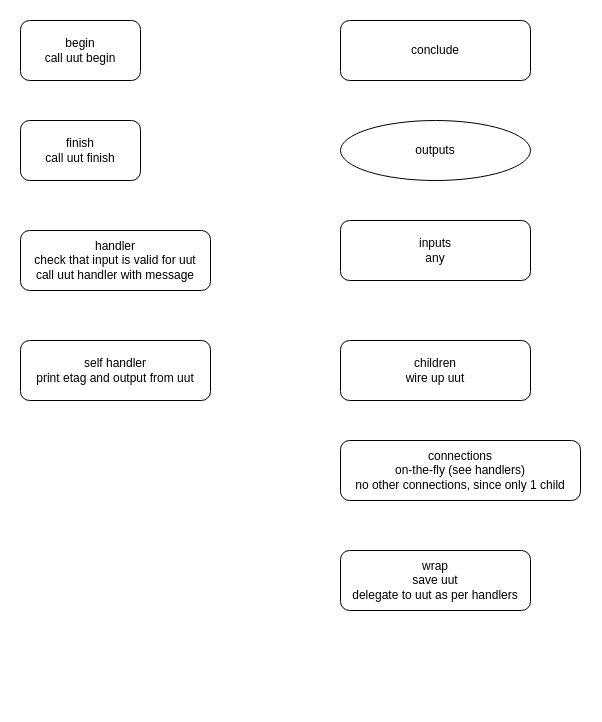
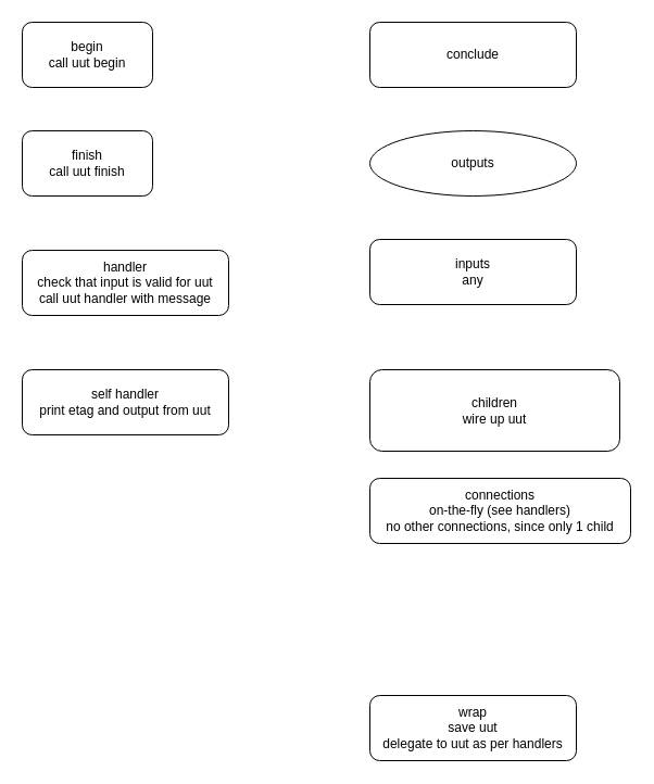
- <mxCell id="9" value="children&lt;br&gt;wire up uut" style="rounded=1;whiteSpace=wrap;html=1;" parent="1" vertex="1"><mxGeometry x="340" y="340" width="190" height="60" as="geometry" /></mxCell>
+ <mxCell id="9" value="children&lt;br&gt;wire up uut" style="rounded=1;whiteSpace=wrap;html=1;" parent="1" vertex="1"><mxGeometry x="340" y="340" width="230" height="75" as="geometry" /></mxCell>
- <mxCell id="11" value="wrap&lt;br&gt;save uut&lt;br&gt;delegate to uut as per handlers" style="rounded=1;whiteSpace=wrap;html=1;" vertex="1" parent="1"><mxGeometry x="340" y="550" width="190" height="60" as="geometry" /></mxCell>
+ <mxCell id="11" value="wrap&lt;br&gt;save uut&lt;br&gt;delegate to uut as per handlers" style="rounded=1;whiteSpace=wrap;html=1;" vertex="1" parent="1"><mxGeometry x="340" y="640" width="190" height="60" as="geometry" /></mxCell>
